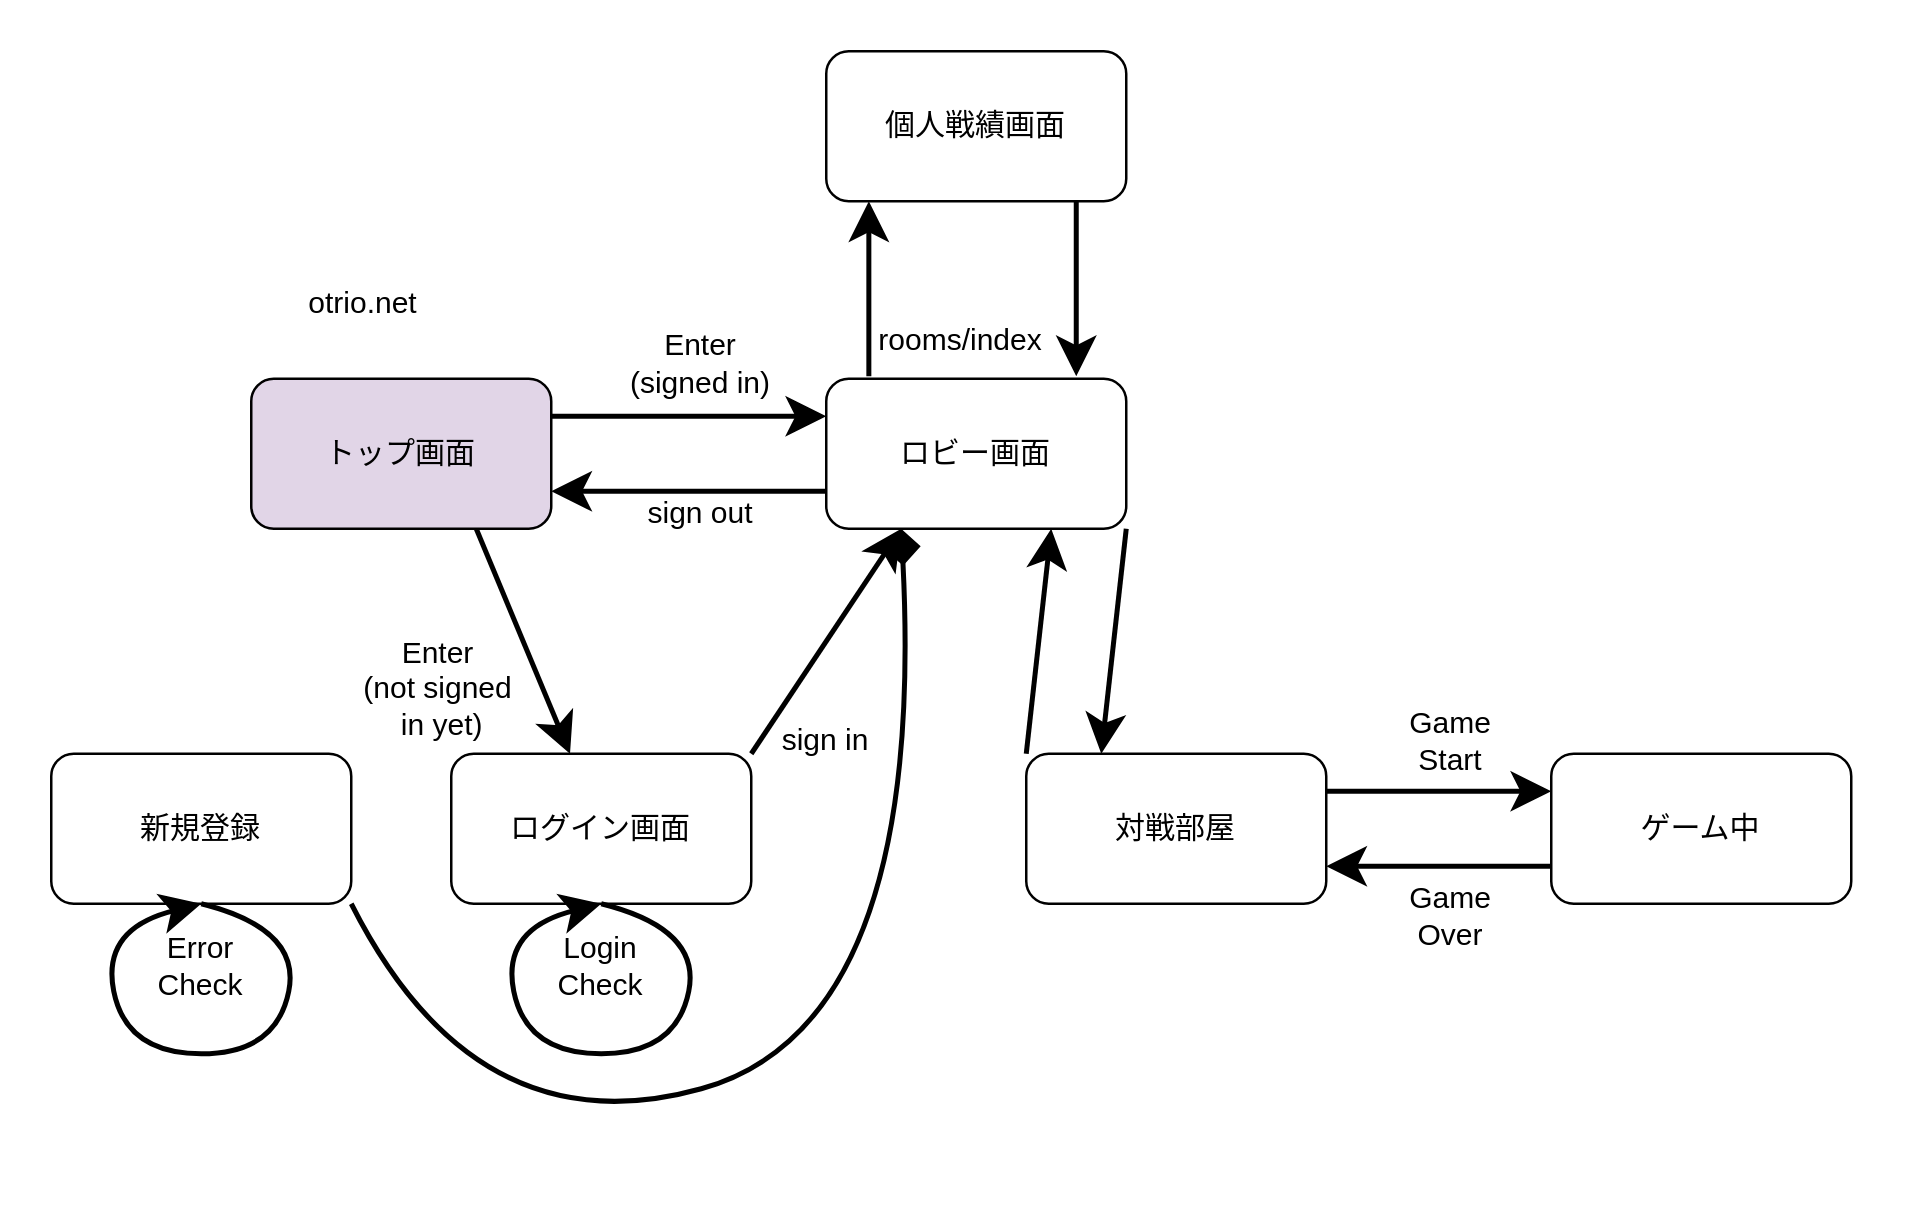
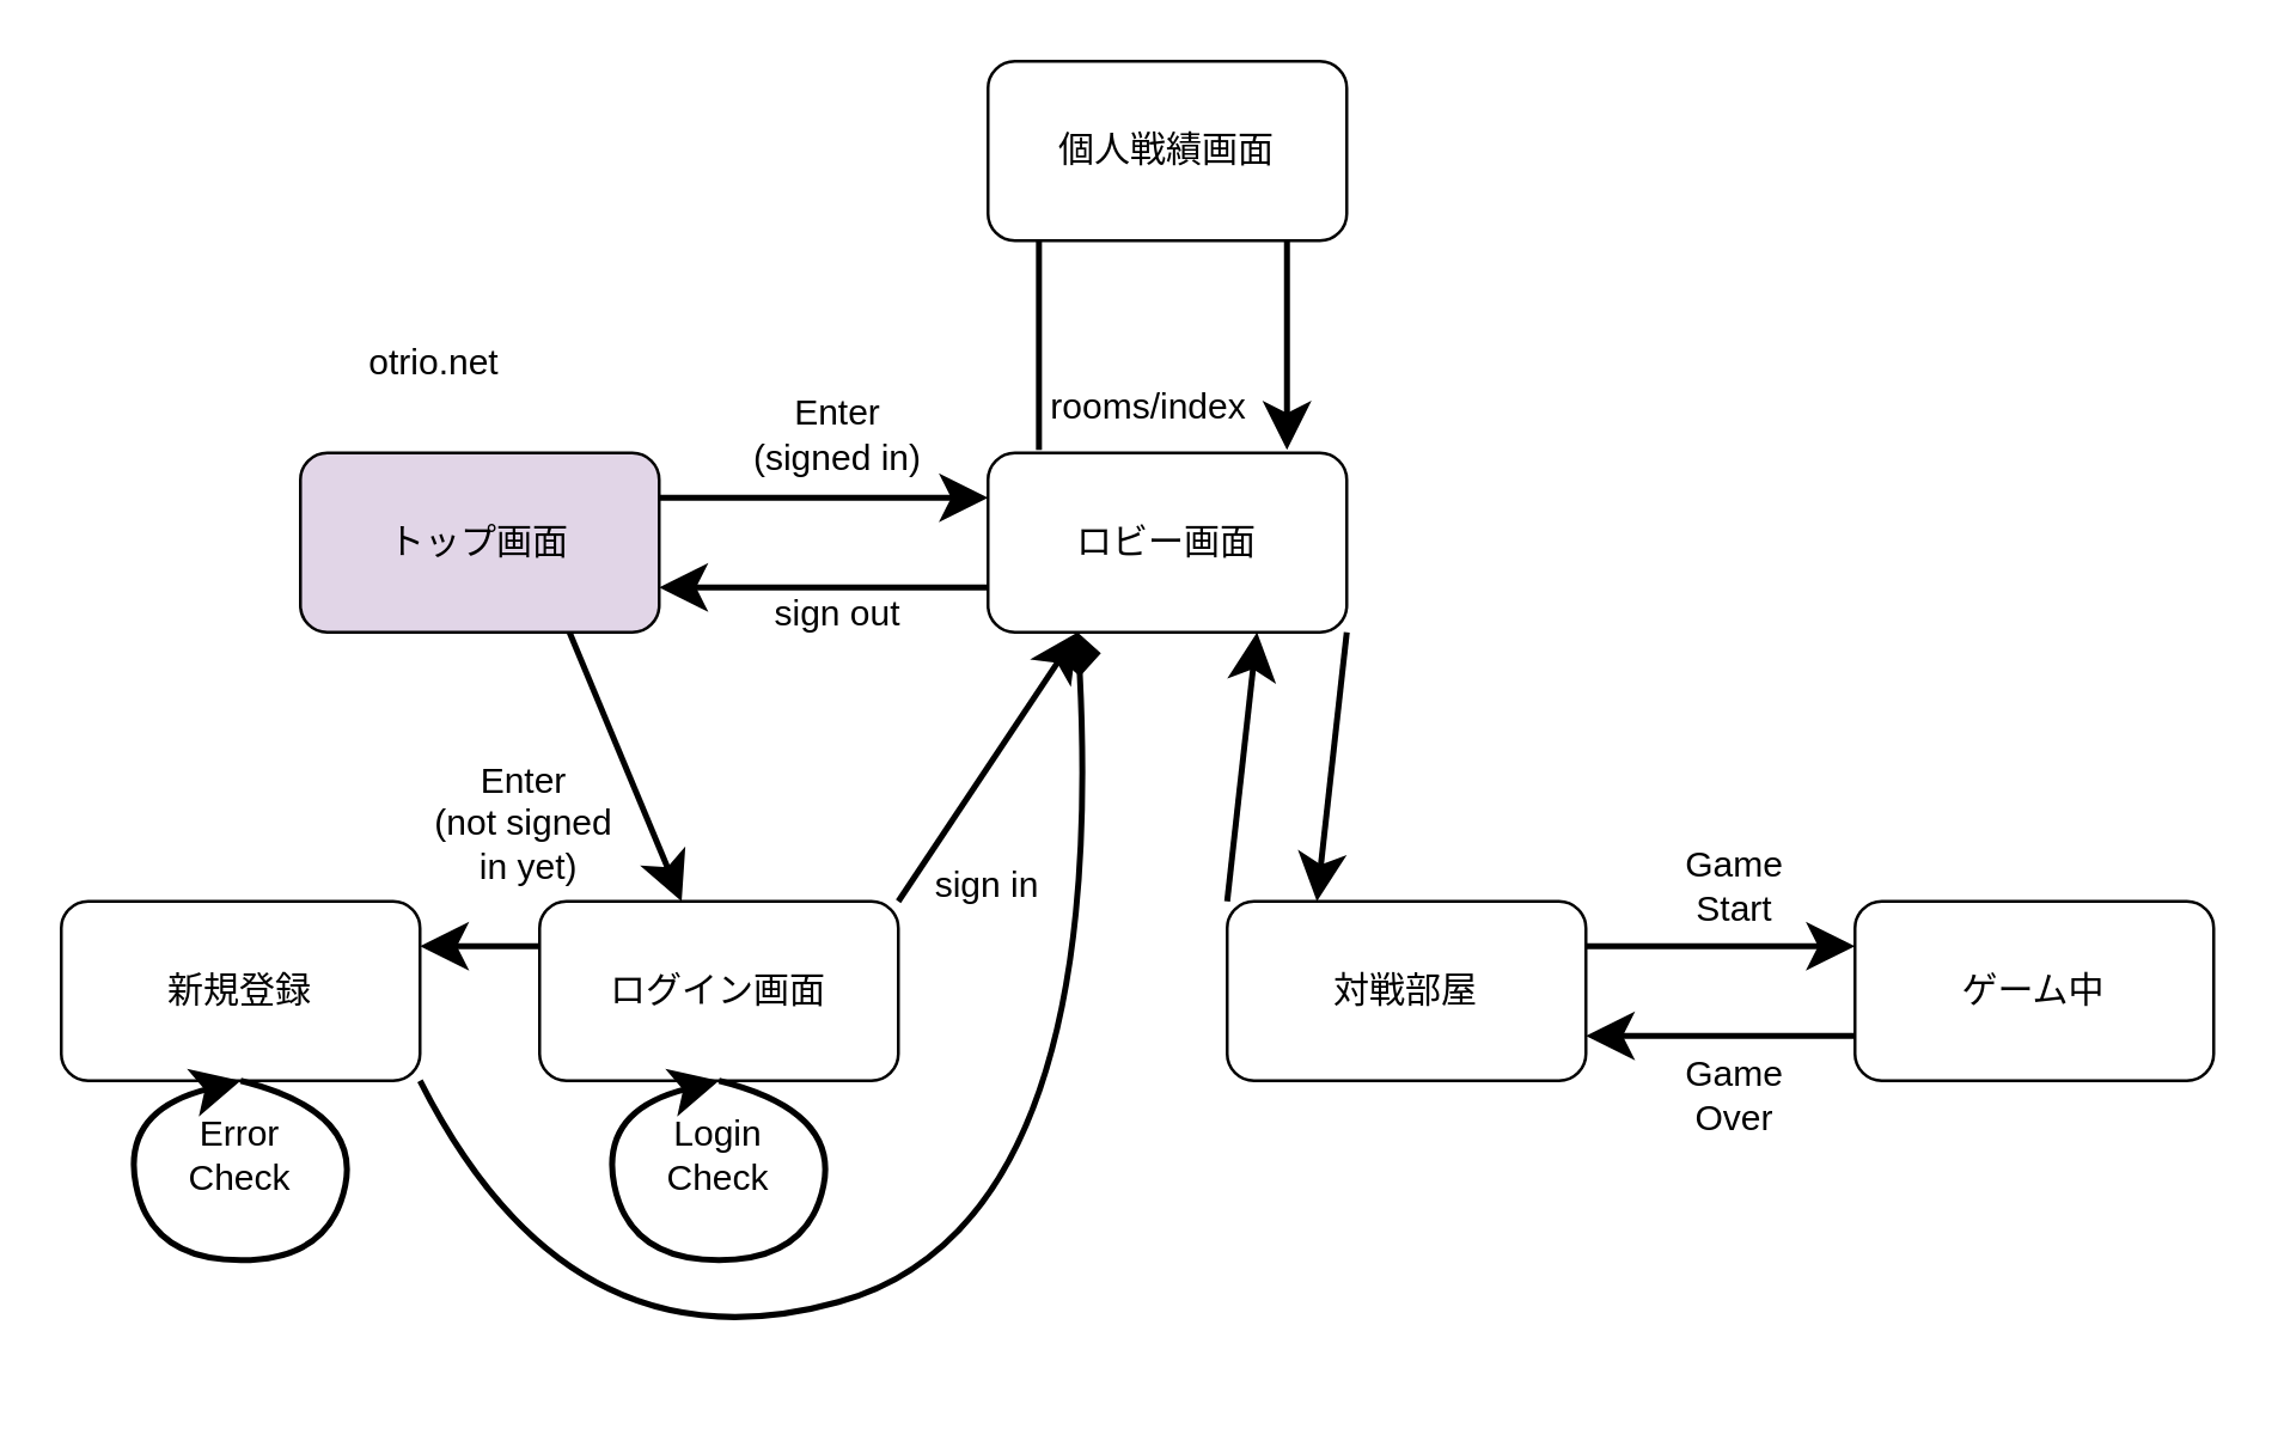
- <mxCell id="8" style="edgeStyle=none;html=1;exitX=0.142;exitY=-0.017;exitDx=0;exitDy=0;entryX=0.142;entryY=1;entryDx=0;entryDy=0;endSize=10;strokeWidth=2;exitPerimeter=0;entryPerimeter=0;" parent="1" source="9" target="29" edge="1"><mxGeometry relative="1" as="geometry" /></mxCell>
+ <mxCell id="8" style="edgeStyle=none;html=1;exitX=0.142;exitY=-0.017;exitDx=0;exitDy=0;entryX=0.142;entryY=1;entryDx=0;entryDy=0;endSize=10;strokeWidth=2;exitPerimeter=0;entryPerimeter=0;endArrow=none;" parent="1" source="9" target="29" edge="1"><mxGeometry relative="1" as="geometry" /></mxCell>
+ <mxCell id="3" style="edgeStyle=none;html=1;exitX=0;exitY=0.25;exitDx=0;exitDy=0;entryX=1;entryY=0.25;entryDx=0;entryDy=0;endSize=10;strokeWidth=2;" parent="1" source="5" target="2" edge="1"><mxGeometry relative="1" as="geometry" /></mxCell>
